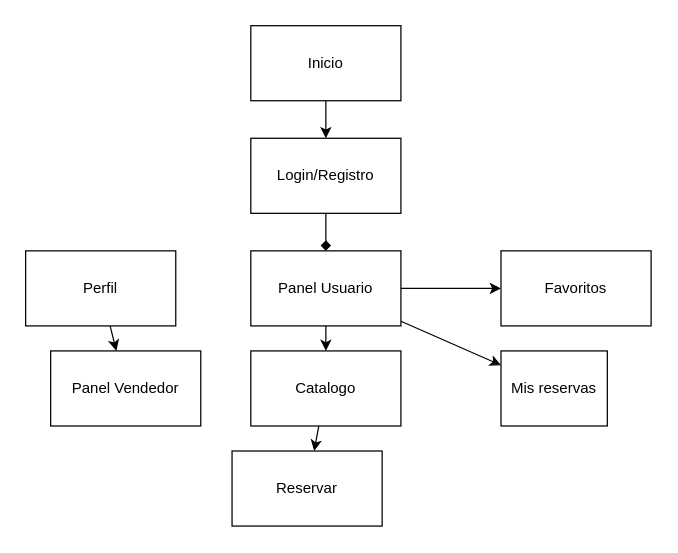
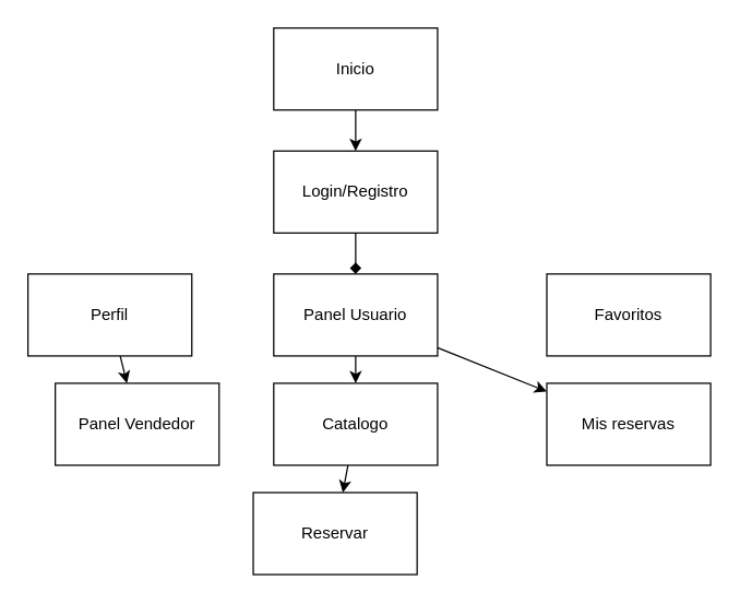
- <mxCell id="8" value="" style="edgeStyle=none;html=1;" edge="1" parent="1" source="9" target="16"><mxGeometry relative="1" as="geometry" /></mxCell>
- <mxCell id="15" value="Mis reservas" style="whiteSpace=wrap;html=1;rounded=0;" vertex="1" parent="1"><mxGeometry x="400" y="280" width="85" height="60" as="geometry" /></mxCell>
+ <mxCell id="15" value="Mis reservas" style="whiteSpace=wrap;html=1;rounded=0;" vertex="1" parent="1"><mxGeometry x="400" y="280" width="120" height="60" as="geometry" /></mxCell>
